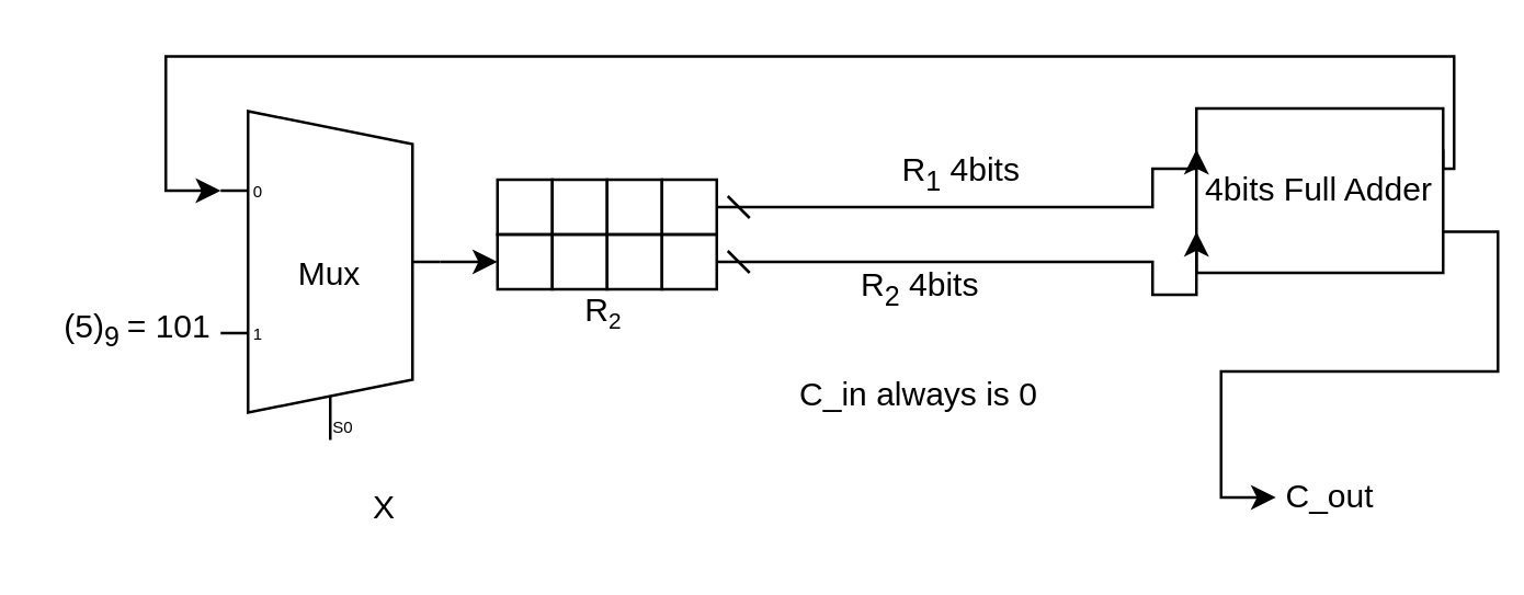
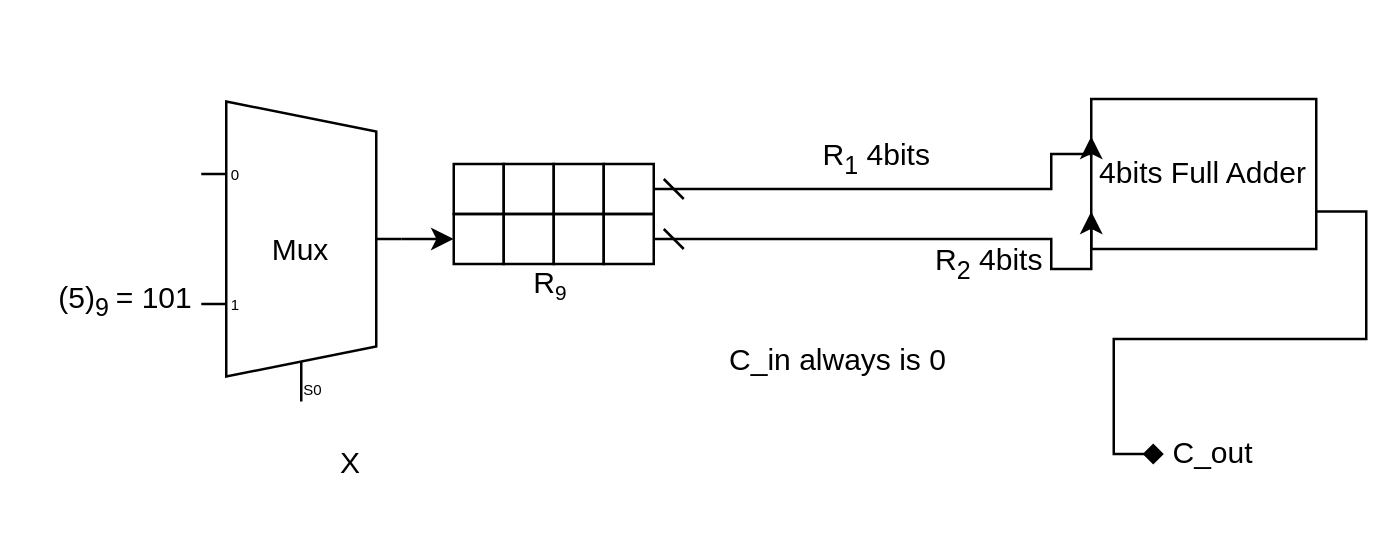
- <mxCell id="19" style="edgeStyle=orthogonalEdgeStyle;rounded=0;orthogonalLoop=1;jettySize=auto;html=1;exitX=0.25;exitY=0;exitDx=0;exitDy=0;entryX=0;entryY=0.217;entryDx=0;entryDy=3;entryPerimeter=0;" edge="1" parent="1" source="5" target="2"><mxGeometry relative="1" as="geometry"><Array as="points"><mxPoint x="530" y="61" /><mxPoint x="530" y="20" /><mxPoint x="60" y="20" /><mxPoint x="60" y="69" /></Array></mxGeometry></mxCell>
- <mxCell id="22" value="R&lt;sub&gt;2&lt;/sub&gt;&amp;nbsp;4bits" style="text;html=1;align=center;verticalAlign=middle;resizable=0;points=[];autosize=1;strokeColor=none;fillColor=none;" vertex="1" parent="1"><mxGeometry x="300" y="90" width="70" height="30" as="geometry" /></mxCell>
+ <mxCell id="22" value="R&lt;sub&gt;2&lt;/sub&gt;&amp;nbsp;4bits" style="text;html=1;align=center;verticalAlign=middle;resizable=0;points=[];autosize=1;strokeColor=none;fillColor=none;" vertex="1" parent="1"><mxGeometry x="360" y="90" width="70" height="30" as="geometry" /></mxCell>
- <mxCell id="15" value="R&lt;span style=&quot;font-size: 10px;&quot;&gt;&lt;sub&gt;2&lt;/sub&gt;&lt;/span&gt;" style="text;html=1;align=center;verticalAlign=middle;whiteSpace=wrap;rounded=0;" vertex="1" parent="6"><mxGeometry x="24" y="57" width="30" height="15" as="geometry" /></mxCell>
+ <mxCell id="15" value="R&lt;span style=&quot;font-size: 10px;&quot;&gt;&lt;sub&gt;9&lt;/sub&gt;&lt;/span&gt;" style="text;html=1;align=center;verticalAlign=middle;whiteSpace=wrap;rounded=0;" vertex="1" parent="6"><mxGeometry x="24" y="57" width="30" height="15" as="geometry" /></mxCell>
- <mxCell id="4" style="edgeStyle=orthogonalEdgeStyle;rounded=0;orthogonalLoop=1;jettySize=auto;html=1;exitX=0.75;exitY=0;exitDx=0;exitDy=0;entryX=0;entryY=0.5;entryDx=0;entryDy=0;" edge="1" parent="1" source="5" target="23"><mxGeometry relative="1" as="geometry" /></mxCell>
+ <mxCell id="4" style="edgeStyle=orthogonalEdgeStyle;rounded=0;orthogonalLoop=1;jettySize=auto;html=1;exitX=0.75;exitY=0;exitDx=0;exitDy=0;entryX=0;entryY=0.5;entryDx=0;entryDy=0;endArrow=diamond;" edge="1" parent="1" source="5" target="23"><mxGeometry relative="1" as="geometry" /></mxCell>
